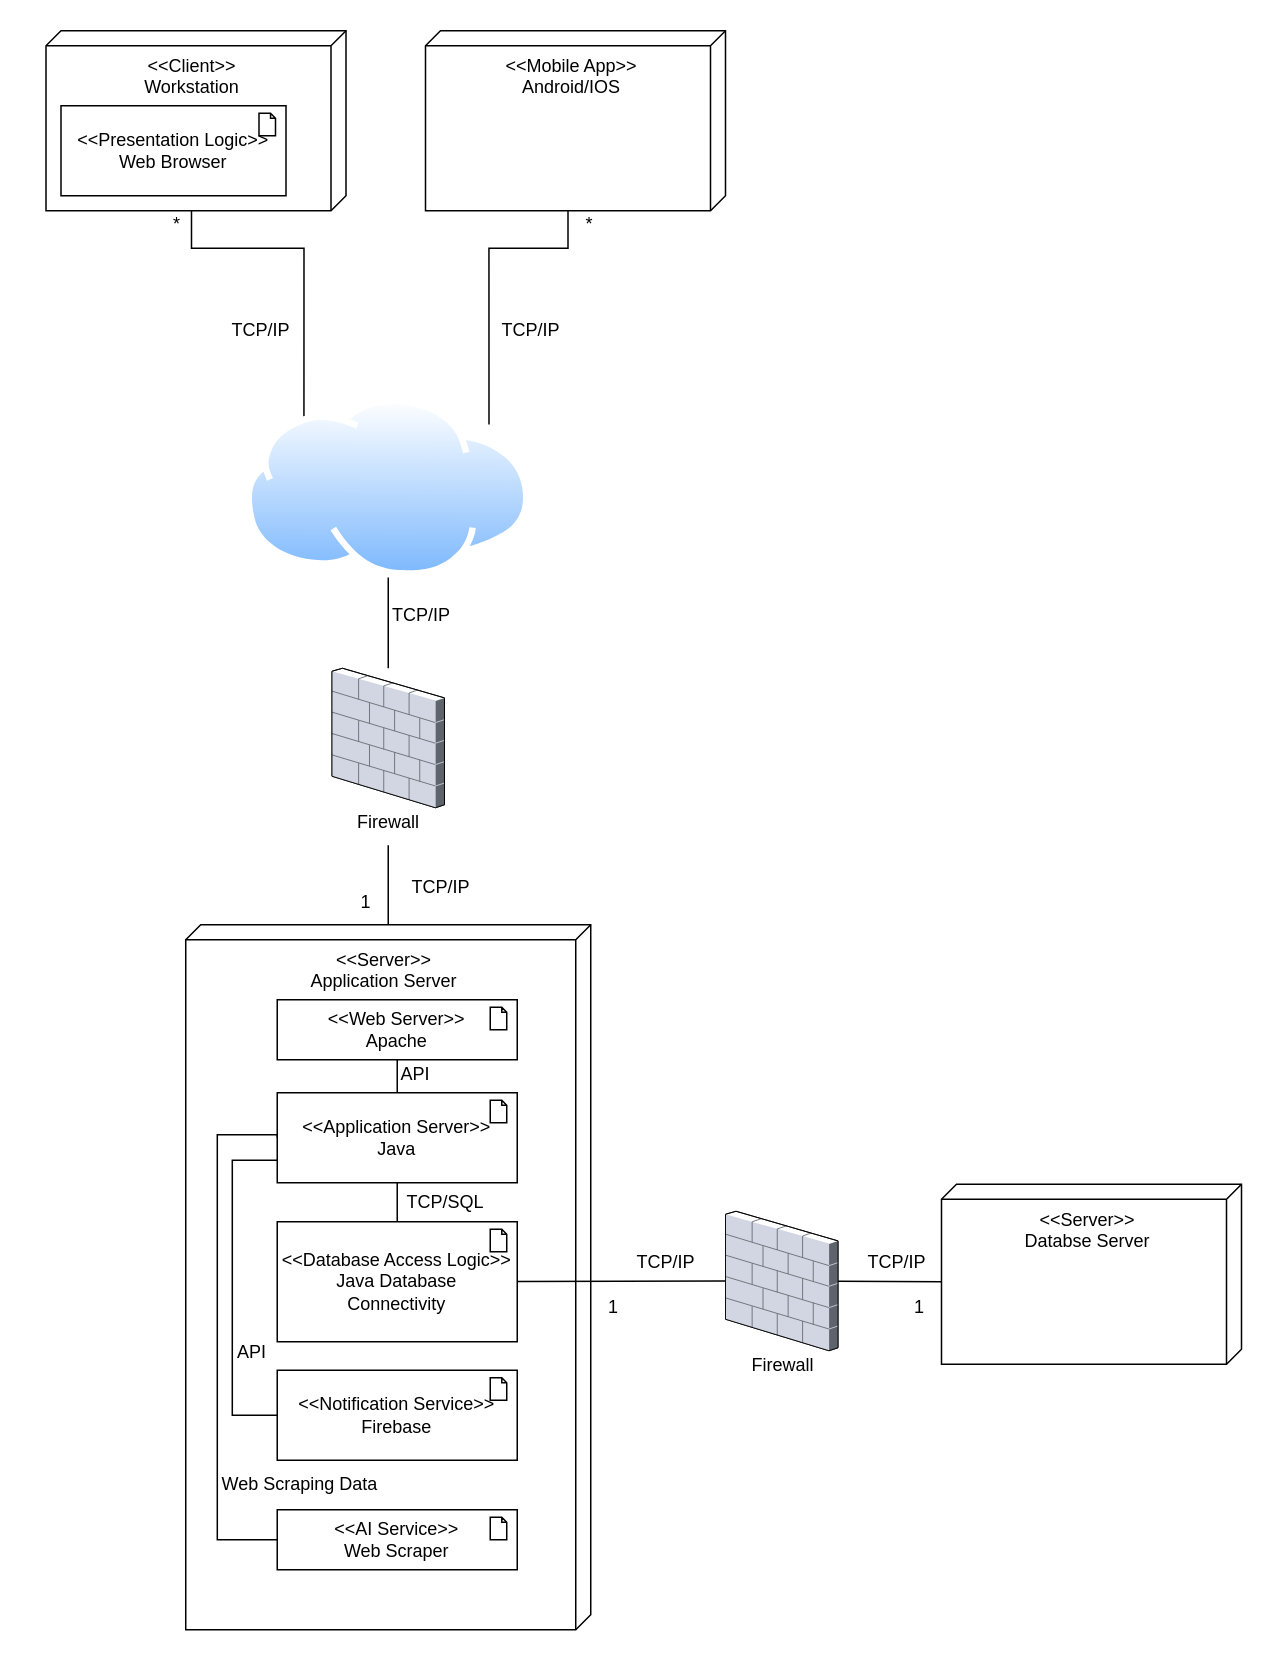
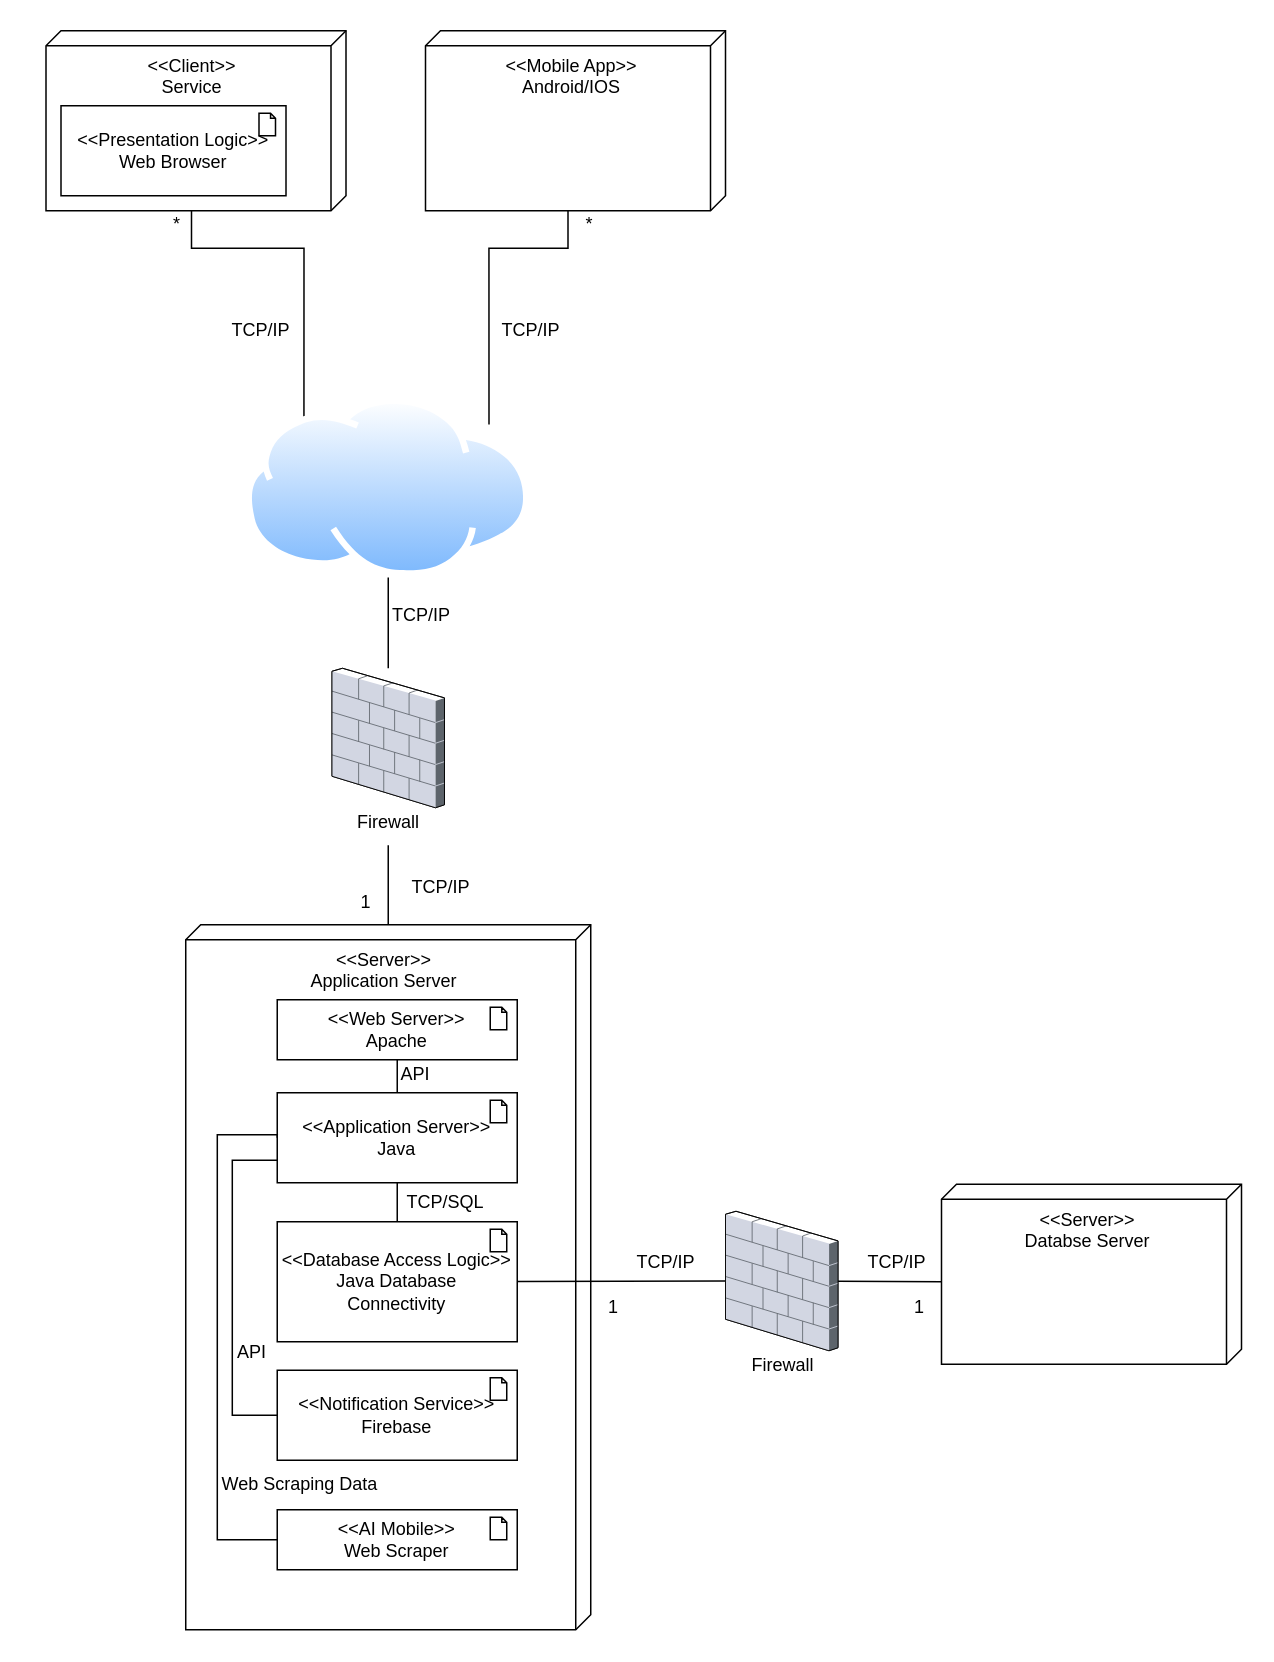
- <mxCell id="3" value="&amp;lt;&amp;lt;Client&amp;gt;&amp;gt;&lt;div&gt;Workstation&lt;/div&gt;" style="verticalAlign=top;align=center;shape=cube;size=10;direction=south;fontStyle=0;html=1;boundedLbl=1;spacingLeft=5;whiteSpace=wrap;" vertex="1" parent="2"><mxGeometry x="10" width="200" height="120" as="geometry" /></mxCell>
+ <mxCell id="3" value="&amp;lt;&amp;lt;Client&amp;gt;&amp;gt;&lt;div&gt;Service&lt;/div&gt;" style="verticalAlign=top;align=center;shape=cube;size=10;direction=south;fontStyle=0;html=1;boundedLbl=1;spacingLeft=5;whiteSpace=wrap;" vertex="1" parent="2"><mxGeometry x="10" width="200" height="120" as="geometry" /></mxCell>
- <mxCell id="16" value="&amp;lt;&amp;lt;AI Service&amp;gt;&amp;gt;&lt;div&gt;Web Scraper&lt;/div&gt;" style="html=1;outlineConnect=0;whiteSpace=wrap;shape=mxgraph.archimate3.application;appType=artifact;archiType=square;" vertex="1" parent="5"><mxGeometry x="61" y="390" width="160" height="40" as="geometry" /></mxCell>
+ <mxCell id="16" value="&amp;lt;&amp;lt;AI Mobile&amp;gt;&amp;gt;&lt;div&gt;Web Scraper&lt;/div&gt;" style="html=1;outlineConnect=0;whiteSpace=wrap;shape=mxgraph.archimate3.application;appType=artifact;archiType=square;" vertex="1" parent="5"><mxGeometry x="61" y="390" width="160" height="40" as="geometry" /></mxCell>
